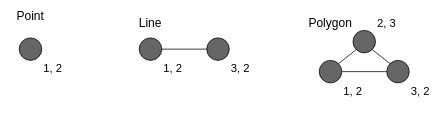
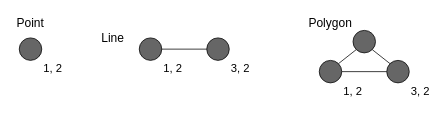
- <mxCell id="6" value="&lt;font style=&quot;font-size: 16px&quot;&gt;Point&lt;/font&gt;" style="text;html=1;strokeColor=none;fillColor=none;align=center;verticalAlign=middle;whiteSpace=wrap;rounded=0;" vertex="1" parent="1"><mxGeometry x="20" y="10" width="40" height="20" as="geometry" /></mxCell>
+ <mxCell id="6" value="&lt;font style=&quot;font-size: 16px&quot;&gt;Point&lt;/font&gt;" style="text;html=1;strokeColor=none;fillColor=none;align=center;verticalAlign=middle;whiteSpace=wrap;rounded=0;" vertex="1" parent="1"><mxGeometry x="20" y="20" width="40" height="20" as="geometry" /></mxCell>
- <mxCell id="7" value="&lt;font style=&quot;font-size: 16px&quot;&gt;Line&lt;/font&gt;" style="text;html=1;strokeColor=none;fillColor=none;align=center;verticalAlign=middle;whiteSpace=wrap;rounded=0;" vertex="1" parent="1"><mxGeometry x="180" y="20" width="40" height="20" as="geometry" /></mxCell>
+ <mxCell id="7" value="&lt;font style=&quot;font-size: 16px&quot;&gt;Line&lt;/font&gt;" style="text;html=1;strokeColor=none;fillColor=none;align=center;verticalAlign=middle;whiteSpace=wrap;rounded=0;" vertex="1" parent="1"><mxGeometry x="130" y="40" width="40" height="20" as="geometry" /></mxCell>
- <mxCell id="20" value="&lt;font style=&quot;font-size: 15px&quot;&gt;2, 3&lt;/font&gt;" style="text;html=1;strokeColor=none;fillColor=none;align=center;verticalAlign=middle;whiteSpace=wrap;rounded=0;" vertex="1" parent="1"><mxGeometry x="500" y="20" width="30" height="20" as="geometry" /></mxCell>
